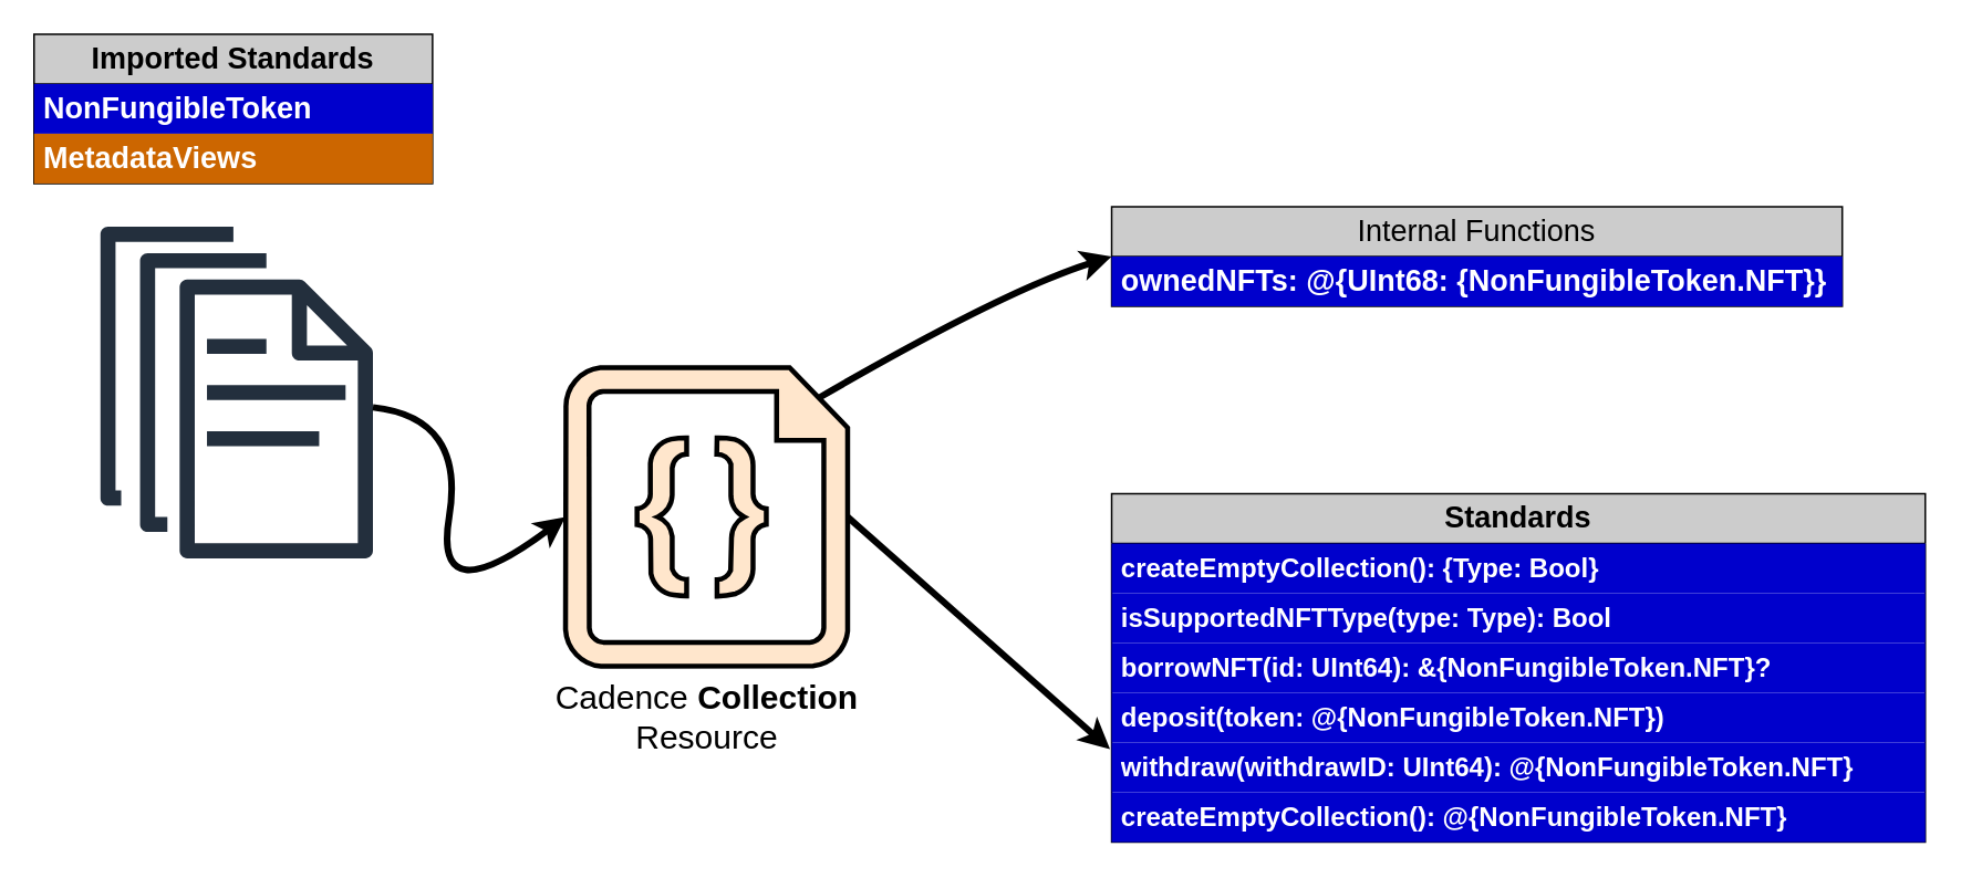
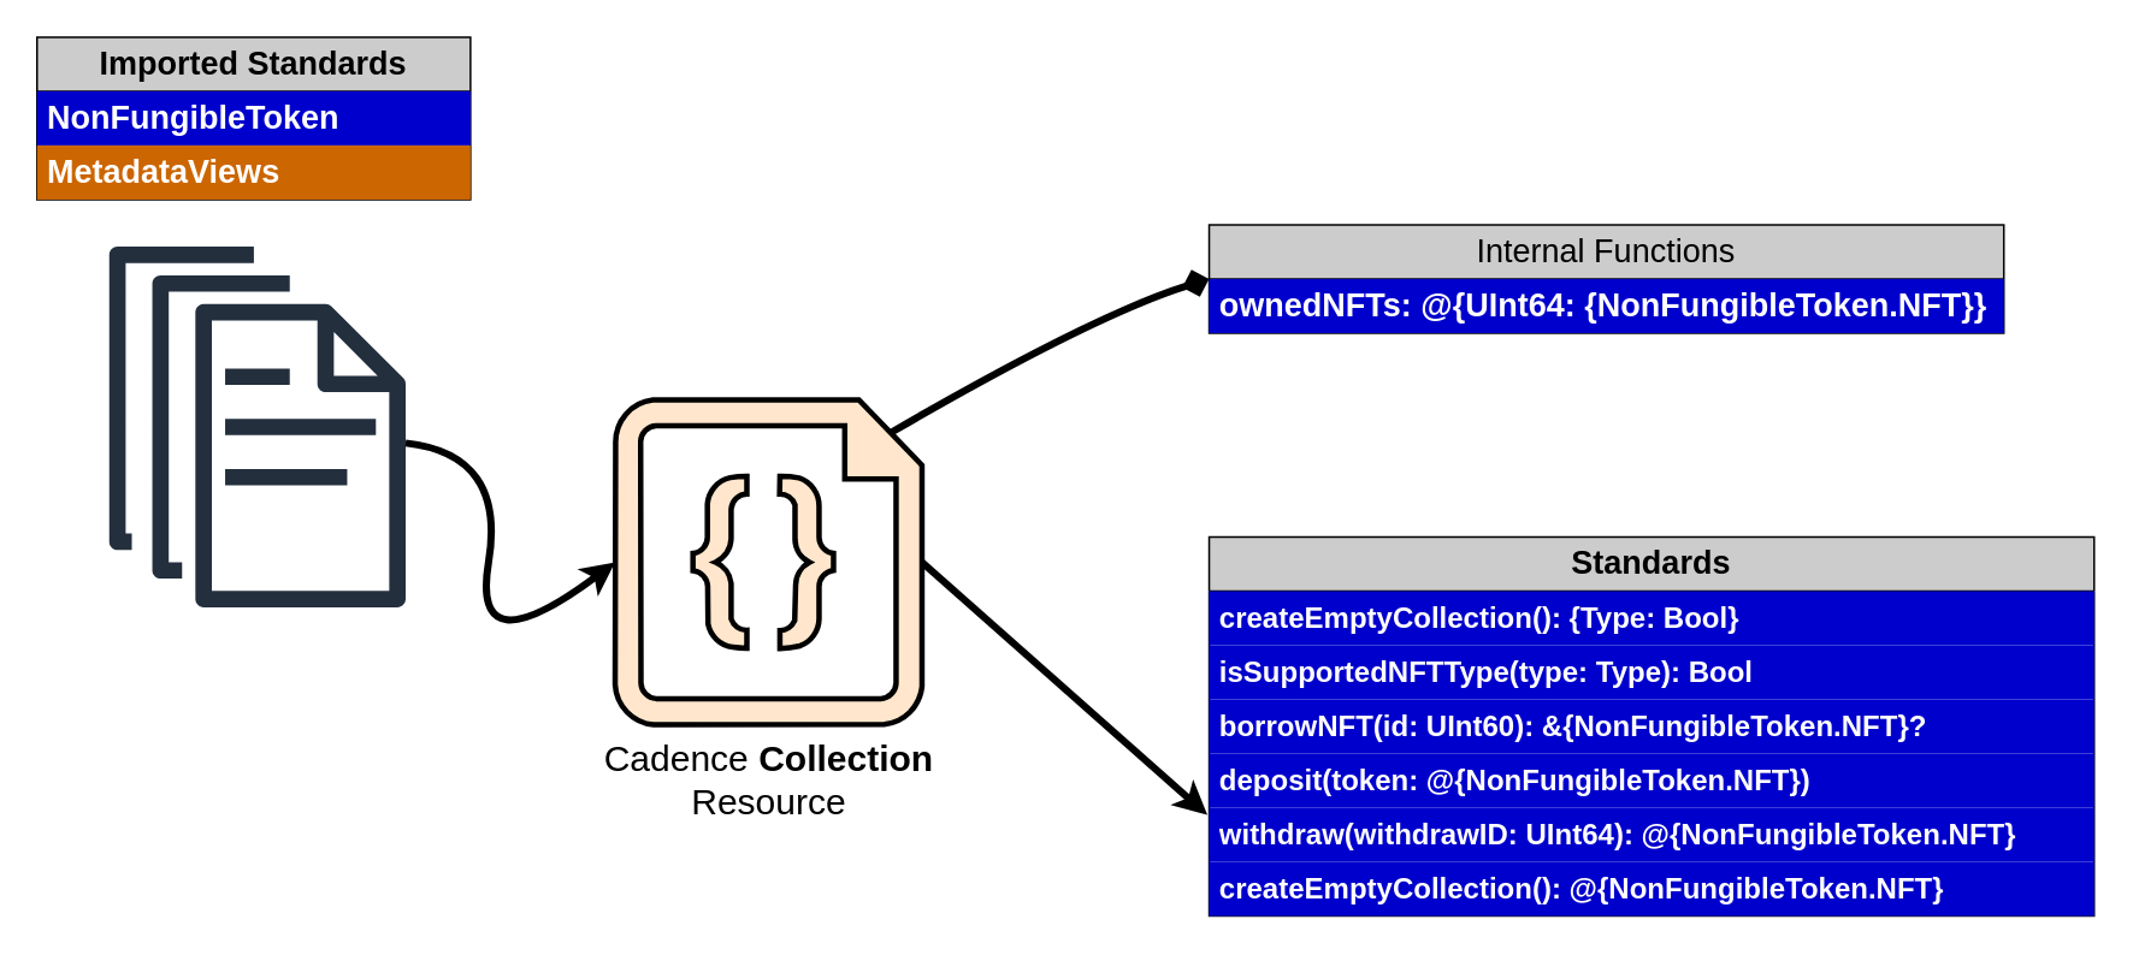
- <mxCell id="13" value="" style="curved=1;endArrow=classic;html=1;rounded=0;entryX=0;entryY=0.5;entryDx=0;entryDy=0;strokeWidth=4;exitX=0.9;exitY=0.1;exitDx=0;exitDy=0;exitPerimeter=0;" parent="1" source="2" target="4" edge="1"><mxGeometry width="50" height="50" relative="1" as="geometry"><mxPoint x="329" y="154" as="sourcePoint" /><mxPoint x="780" y="134" as="targetPoint" /><Array as="points"><mxPoint x="605" y="174" /></Array></mxGeometry></mxCell>
+ <mxCell id="13" value="" style="curved=1;endArrow=diamond;html=1;rounded=0;entryX=0;entryY=0.5;entryDx=0;entryDy=0;strokeWidth=4;exitX=0.9;exitY=0.1;exitDx=0;exitDy=0;exitPerimeter=0;" parent="1" source="2" target="4" edge="1"><mxGeometry width="50" height="50" relative="1" as="geometry"><mxPoint x="329" y="154" as="sourcePoint" /><mxPoint x="780" y="134" as="targetPoint" /><Array as="points"><mxPoint x="605" y="174" /></Array></mxGeometry></mxCell>
- <mxCell id="5" value="ownedNFTs: @{UInt68: {NonFungibleToken.NFT}}" style="text;strokeColor=none;fillColor=#0000CC;align=left;verticalAlign=middle;spacingLeft=4;spacingRight=4;overflow=hidden;points=[[0,0.5],[1,0.5]];portConstraint=eastwest;rotatable=0;whiteSpace=wrap;html=1;labelBackgroundColor=none;fontColor=#FFFFFF;fontStyle=1;fontSize=18;" parent="4" vertex="1"><mxGeometry y="30" width="440" height="30" as="geometry" /></mxCell>
+ <mxCell id="5" value="ownedNFTs: @{UInt64: {NonFungibleToken.NFT}}" style="text;strokeColor=none;fillColor=#0000CC;align=left;verticalAlign=middle;spacingLeft=4;spacingRight=4;overflow=hidden;points=[[0,0.5],[1,0.5]];portConstraint=eastwest;rotatable=0;whiteSpace=wrap;html=1;labelBackgroundColor=none;fontColor=#FFFFFF;fontStyle=1;fontSize=18;" parent="4" vertex="1"><mxGeometry y="30" width="440" height="30" as="geometry" /></mxCell>
- <mxCell id="9" value="borrowNFT(id: UInt64): &amp;amp;{NonFungibleToken.NFT}?" style="text;strokeColor=none;fillColor=#0000CC;align=left;verticalAlign=middle;spacingLeft=4;spacingRight=4;overflow=hidden;points=[[0,0.5],[1,0.5]];portConstraint=eastwest;rotatable=0;whiteSpace=wrap;html=1;fontColor=#FFFFFF;labelBackgroundColor=none;fontStyle=1;fontSize=16;" vertex="1" parent="6"><mxGeometry y="90" width="490" height="30" as="geometry" /></mxCell>
+ <mxCell id="9" value="borrowNFT(id: UInt60): &amp;amp;{NonFungibleToken.NFT}?" style="text;strokeColor=none;fillColor=#0000CC;align=left;verticalAlign=middle;spacingLeft=4;spacingRight=4;overflow=hidden;points=[[0,0.5],[1,0.5]];portConstraint=eastwest;rotatable=0;whiteSpace=wrap;html=1;fontColor=#FFFFFF;labelBackgroundColor=none;fontStyle=1;fontSize=16;" vertex="1" parent="6"><mxGeometry y="90" width="490" height="30" as="geometry" /></mxCell>
